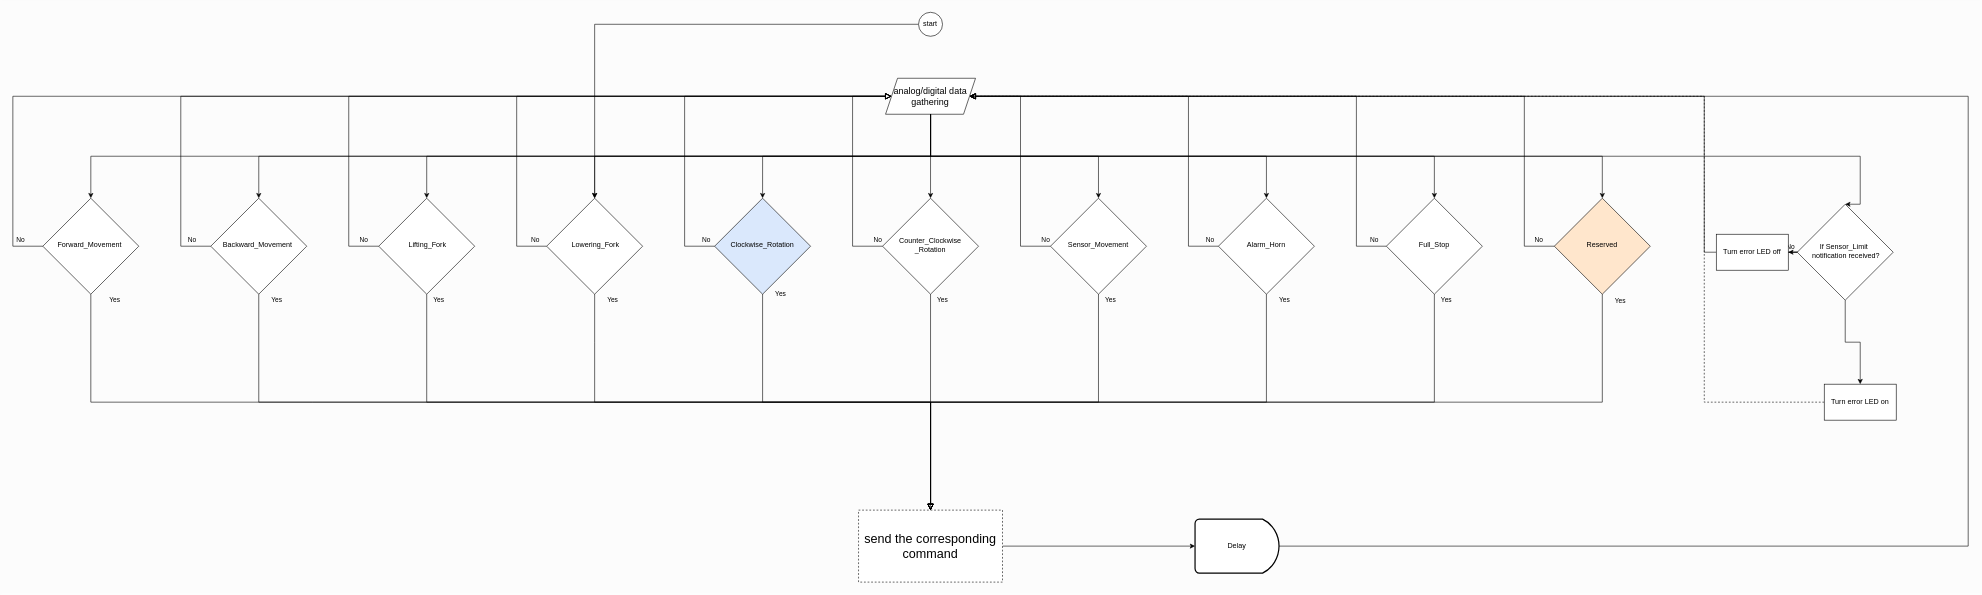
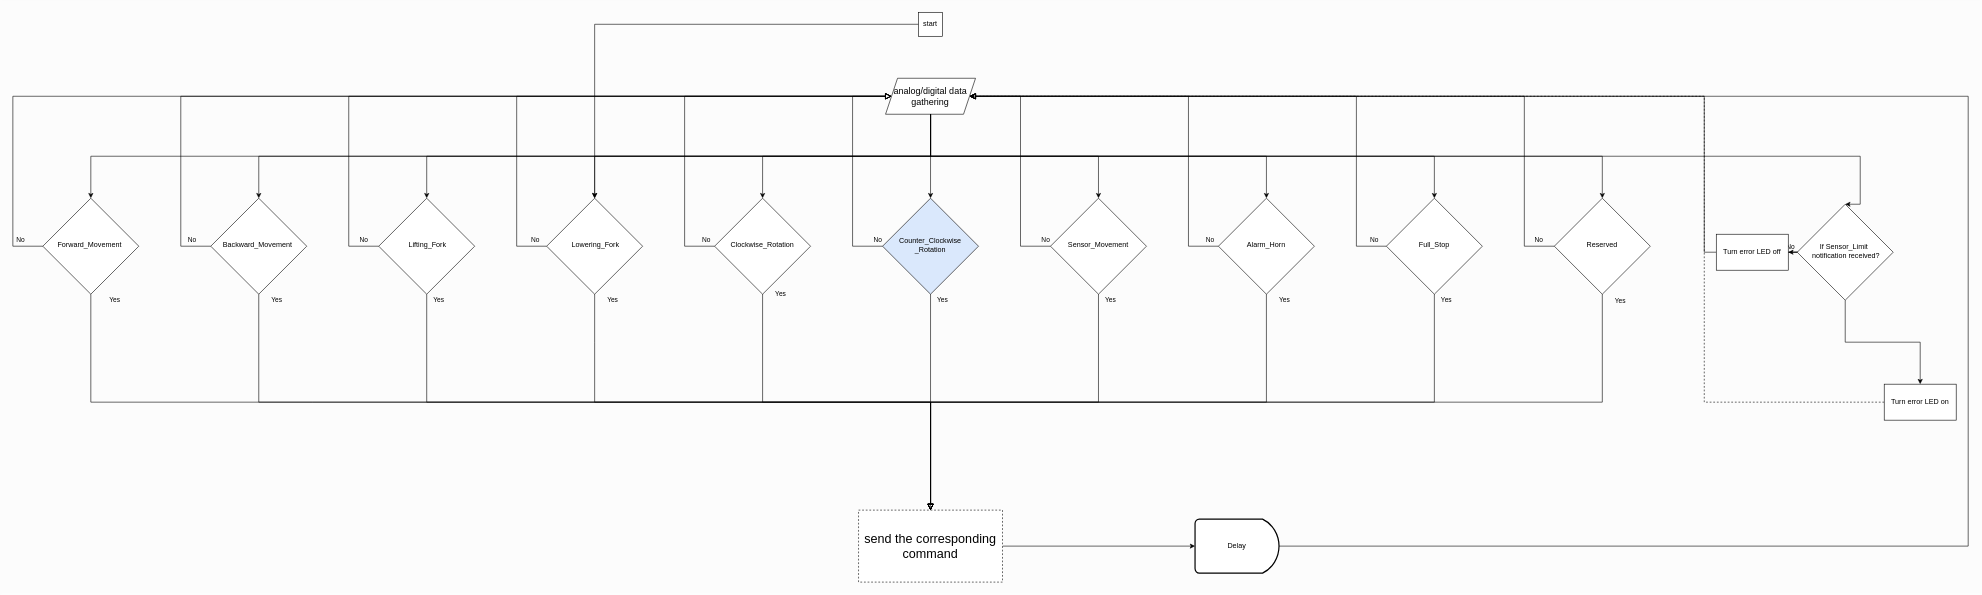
- <mxCell id="3" value="start" style="ellipse;whiteSpace=wrap;html=1;aspect=fixed;" vertex="1" parent="1"><mxGeometry x="1530.19" y="20" width="40" height="40" as="geometry" /></mxCell>
+ <mxCell id="3" value="start" style="whiteSpace=wrap;html=1;aspect=fixed;rounded=0;" vertex="1" parent="1"><mxGeometry x="1530.19" y="20" width="40" height="40" as="geometry" /></mxCell>
- <mxCell id="20" value="Clockwise_Rotation" style="rhombus;whiteSpace=wrap;html=1;shadow=0;fontFamily=Helvetica;fontSize=12;align=center;strokeWidth=1;spacing=6;spacingTop=-4;fillColor=#dae8fc;" vertex="1" parent="1"><mxGeometry x="1190.19" y="330" width="160" height="160" as="geometry" /></mxCell>
+ <mxCell id="20" value="Clockwise_Rotation" style="rhombus;whiteSpace=wrap;html=1;shadow=0;fontFamily=Helvetica;fontSize=12;align=center;strokeWidth=1;spacing=6;spacingTop=-4;" vertex="1" parent="1"><mxGeometry x="1190.19" y="330" width="160" height="160" as="geometry" /></mxCell>
- <mxCell id="22" value="Counter_Clockwise&lt;br&gt;_Rotation" style="rhombus;whiteSpace=wrap;html=1;shadow=0;fontFamily=Helvetica;fontSize=12;align=center;strokeWidth=1;spacing=6;spacingTop=-4;" vertex="1" parent="1"><mxGeometry x="1470.19" y="330" width="160" height="160" as="geometry" /></mxCell>
+ <mxCell id="22" value="Counter_Clockwise&lt;br&gt;_Rotation" style="rhombus;whiteSpace=wrap;html=1;shadow=0;fontFamily=Helvetica;fontSize=12;align=center;strokeWidth=1;spacing=6;spacingTop=-4;fillColor=#dae8fc;" vertex="1" parent="1"><mxGeometry x="1470.19" y="330" width="160" height="160" as="geometry" /></mxCell>
- <mxCell id="30" value="Reserved" style="rhombus;whiteSpace=wrap;html=1;shadow=0;fontFamily=Helvetica;fontSize=12;align=center;strokeWidth=1;spacing=6;spacingTop=-4;fillColor=#ffe6cc;" vertex="1" parent="1"><mxGeometry x="2590.19" y="330" width="160" height="160" as="geometry" /></mxCell>
+ <mxCell id="30" value="Reserved" style="rhombus;whiteSpace=wrap;html=1;shadow=0;fontFamily=Helvetica;fontSize=12;align=center;strokeWidth=1;spacing=6;spacingTop=-4;" vertex="1" parent="1"><mxGeometry x="2590.19" y="330" width="160" height="160" as="geometry" /></mxCell>
- <mxCell id="56" value="Turn error LED on" style="rounded=0;whiteSpace=wrap;html=1;" vertex="1" parent="1"><mxGeometry x="3040.19" y="640" width="120" height="60" as="geometry" /></mxCell>
+ <mxCell id="56" value="Turn error LED on" style="rounded=0;whiteSpace=wrap;html=1;" vertex="1" parent="1"><mxGeometry x="3140.19" y="640" width="120" height="60" as="geometry" /></mxCell>
